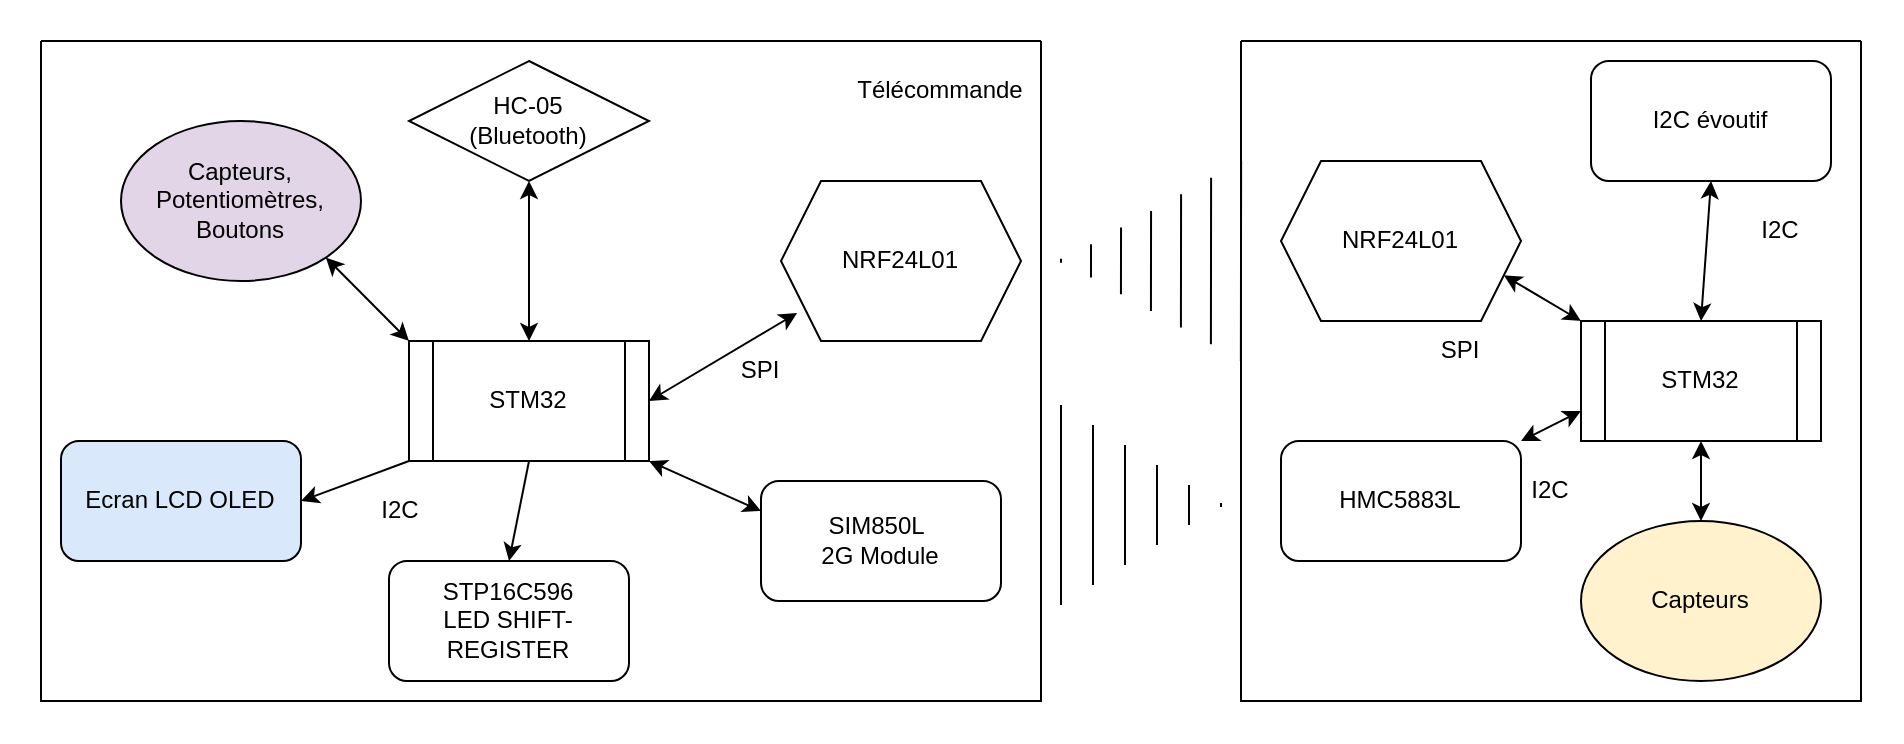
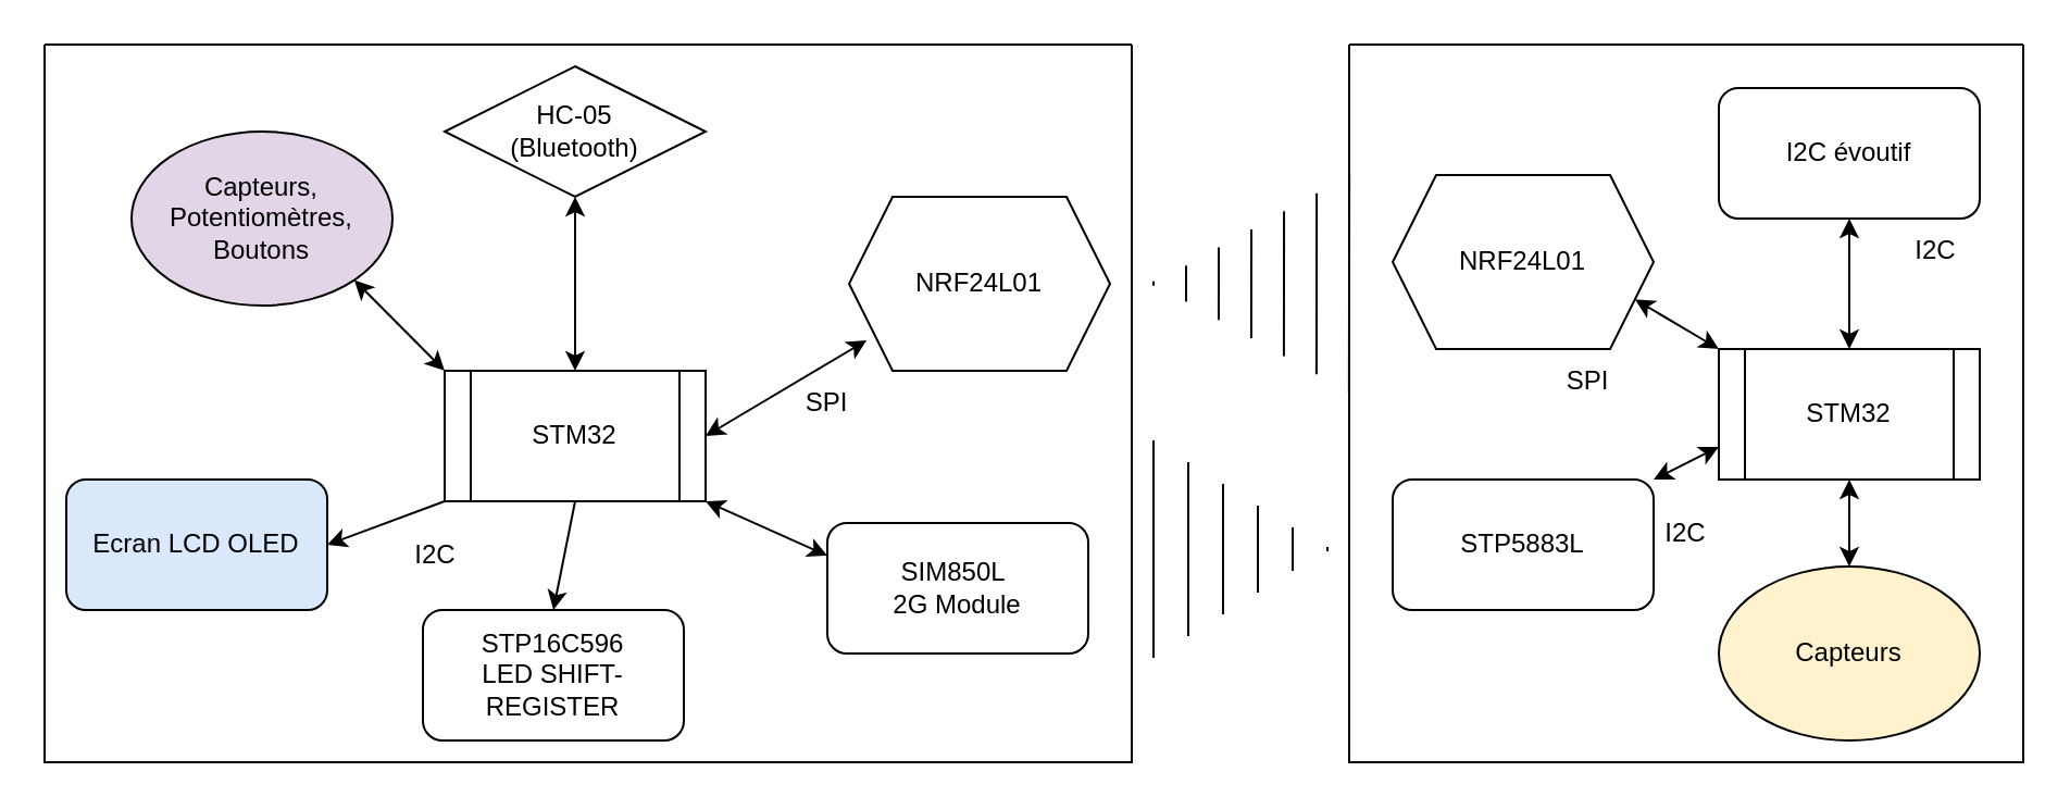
- <mxCell id="11" value="Télécommande" style="text;html=1;strokeColor=none;fillColor=none;align=center;verticalAlign=middle;whiteSpace=wrap;rounded=0;" vertex="1" parent="10"><mxGeometry x="420" y="10" width="60" height="30" as="geometry" /></mxCell>
- <mxCell id="18" value="I2C évoutif" style="rounded=1;whiteSpace=wrap;html=1;" vertex="1" parent="15"><mxGeometry x="175" y="10" width="120" height="60" as="geometry" /></mxCell>
+ <mxCell id="18" value="I2C évoutif" style="rounded=1;whiteSpace=wrap;html=1;" vertex="1" parent="15"><mxGeometry x="170" y="20" width="120" height="60" as="geometry" /></mxCell>
- <mxCell id="19" value="HMC5883L&lt;br&gt;" style="rounded=1;whiteSpace=wrap;html=1;" vertex="1" parent="15"><mxGeometry x="20" y="200" width="120" height="60" as="geometry" /></mxCell>
+ <mxCell id="19" value="STP5883L&lt;br&gt;" style="rounded=1;whiteSpace=wrap;html=1;" vertex="1" parent="15"><mxGeometry x="20" y="200" width="120" height="60" as="geometry" /></mxCell>
